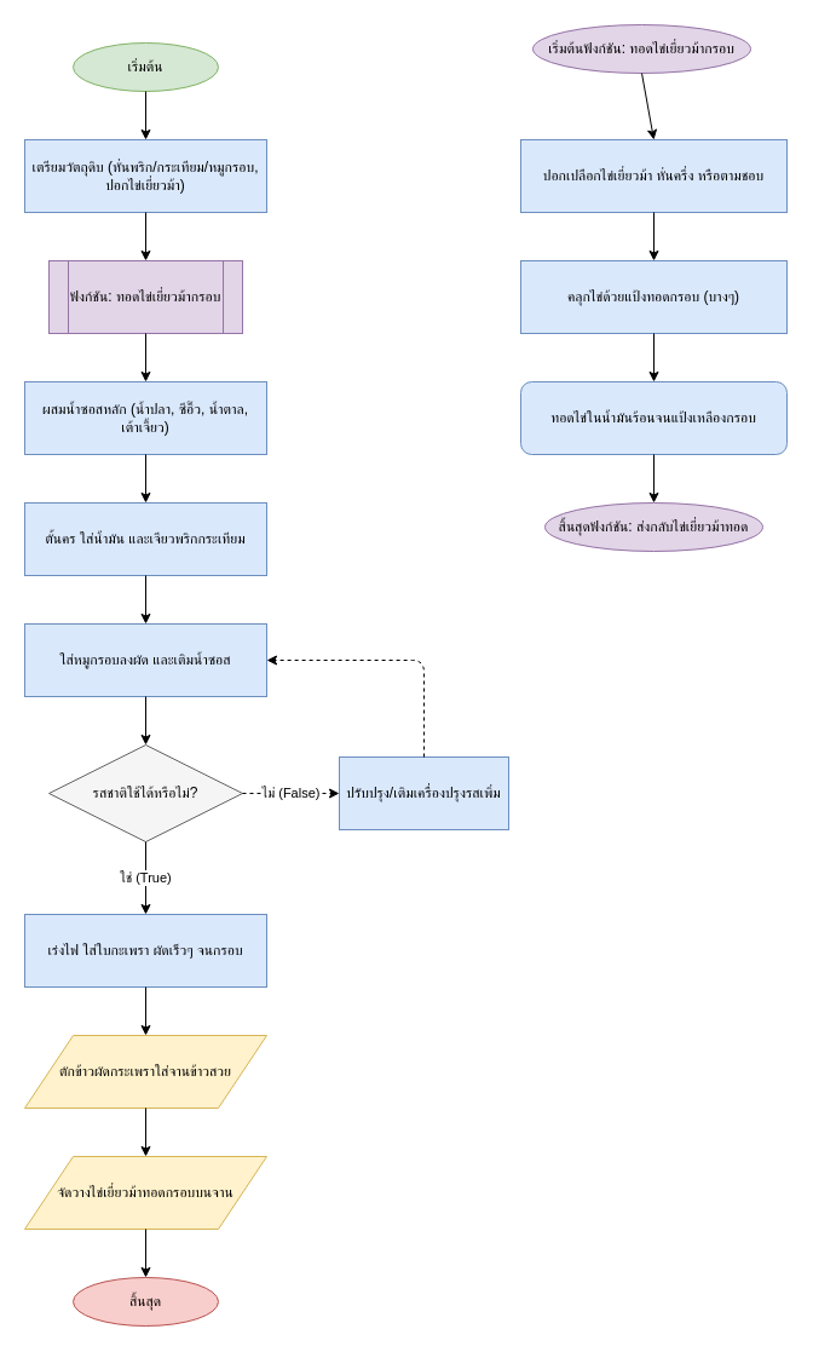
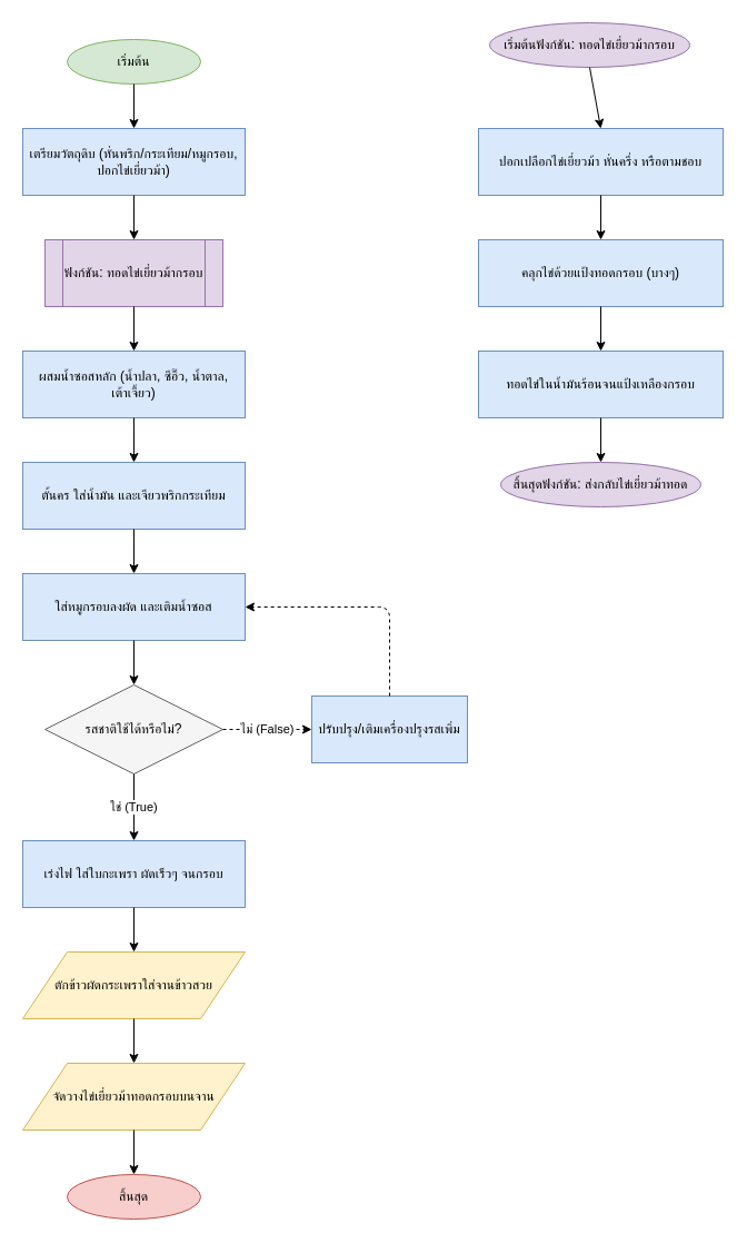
- <mxCell id="31" value="ทอดไข่ในน้ำมันร้อนจนแป้งเหลืองกรอบ" style="whiteSpace=wrap;html=1;fillColor=#dae8fc;strokeColor=#6c8ebf;rounded=1;" vertex="1" parent="1"><mxGeometry x="430" y="315" width="220" height="60" as="geometry" /></mxCell>
+ <mxCell id="31" value="ทอดไข่ในน้ำมันร้อนจนแป้งเหลืองกรอบ" style="rounded=0;whiteSpace=wrap;html=1;fillColor=#dae8fc;strokeColor=#6c8ebf;" vertex="1" parent="1"><mxGeometry x="430" y="315" width="220" height="60" as="geometry" /></mxCell>
